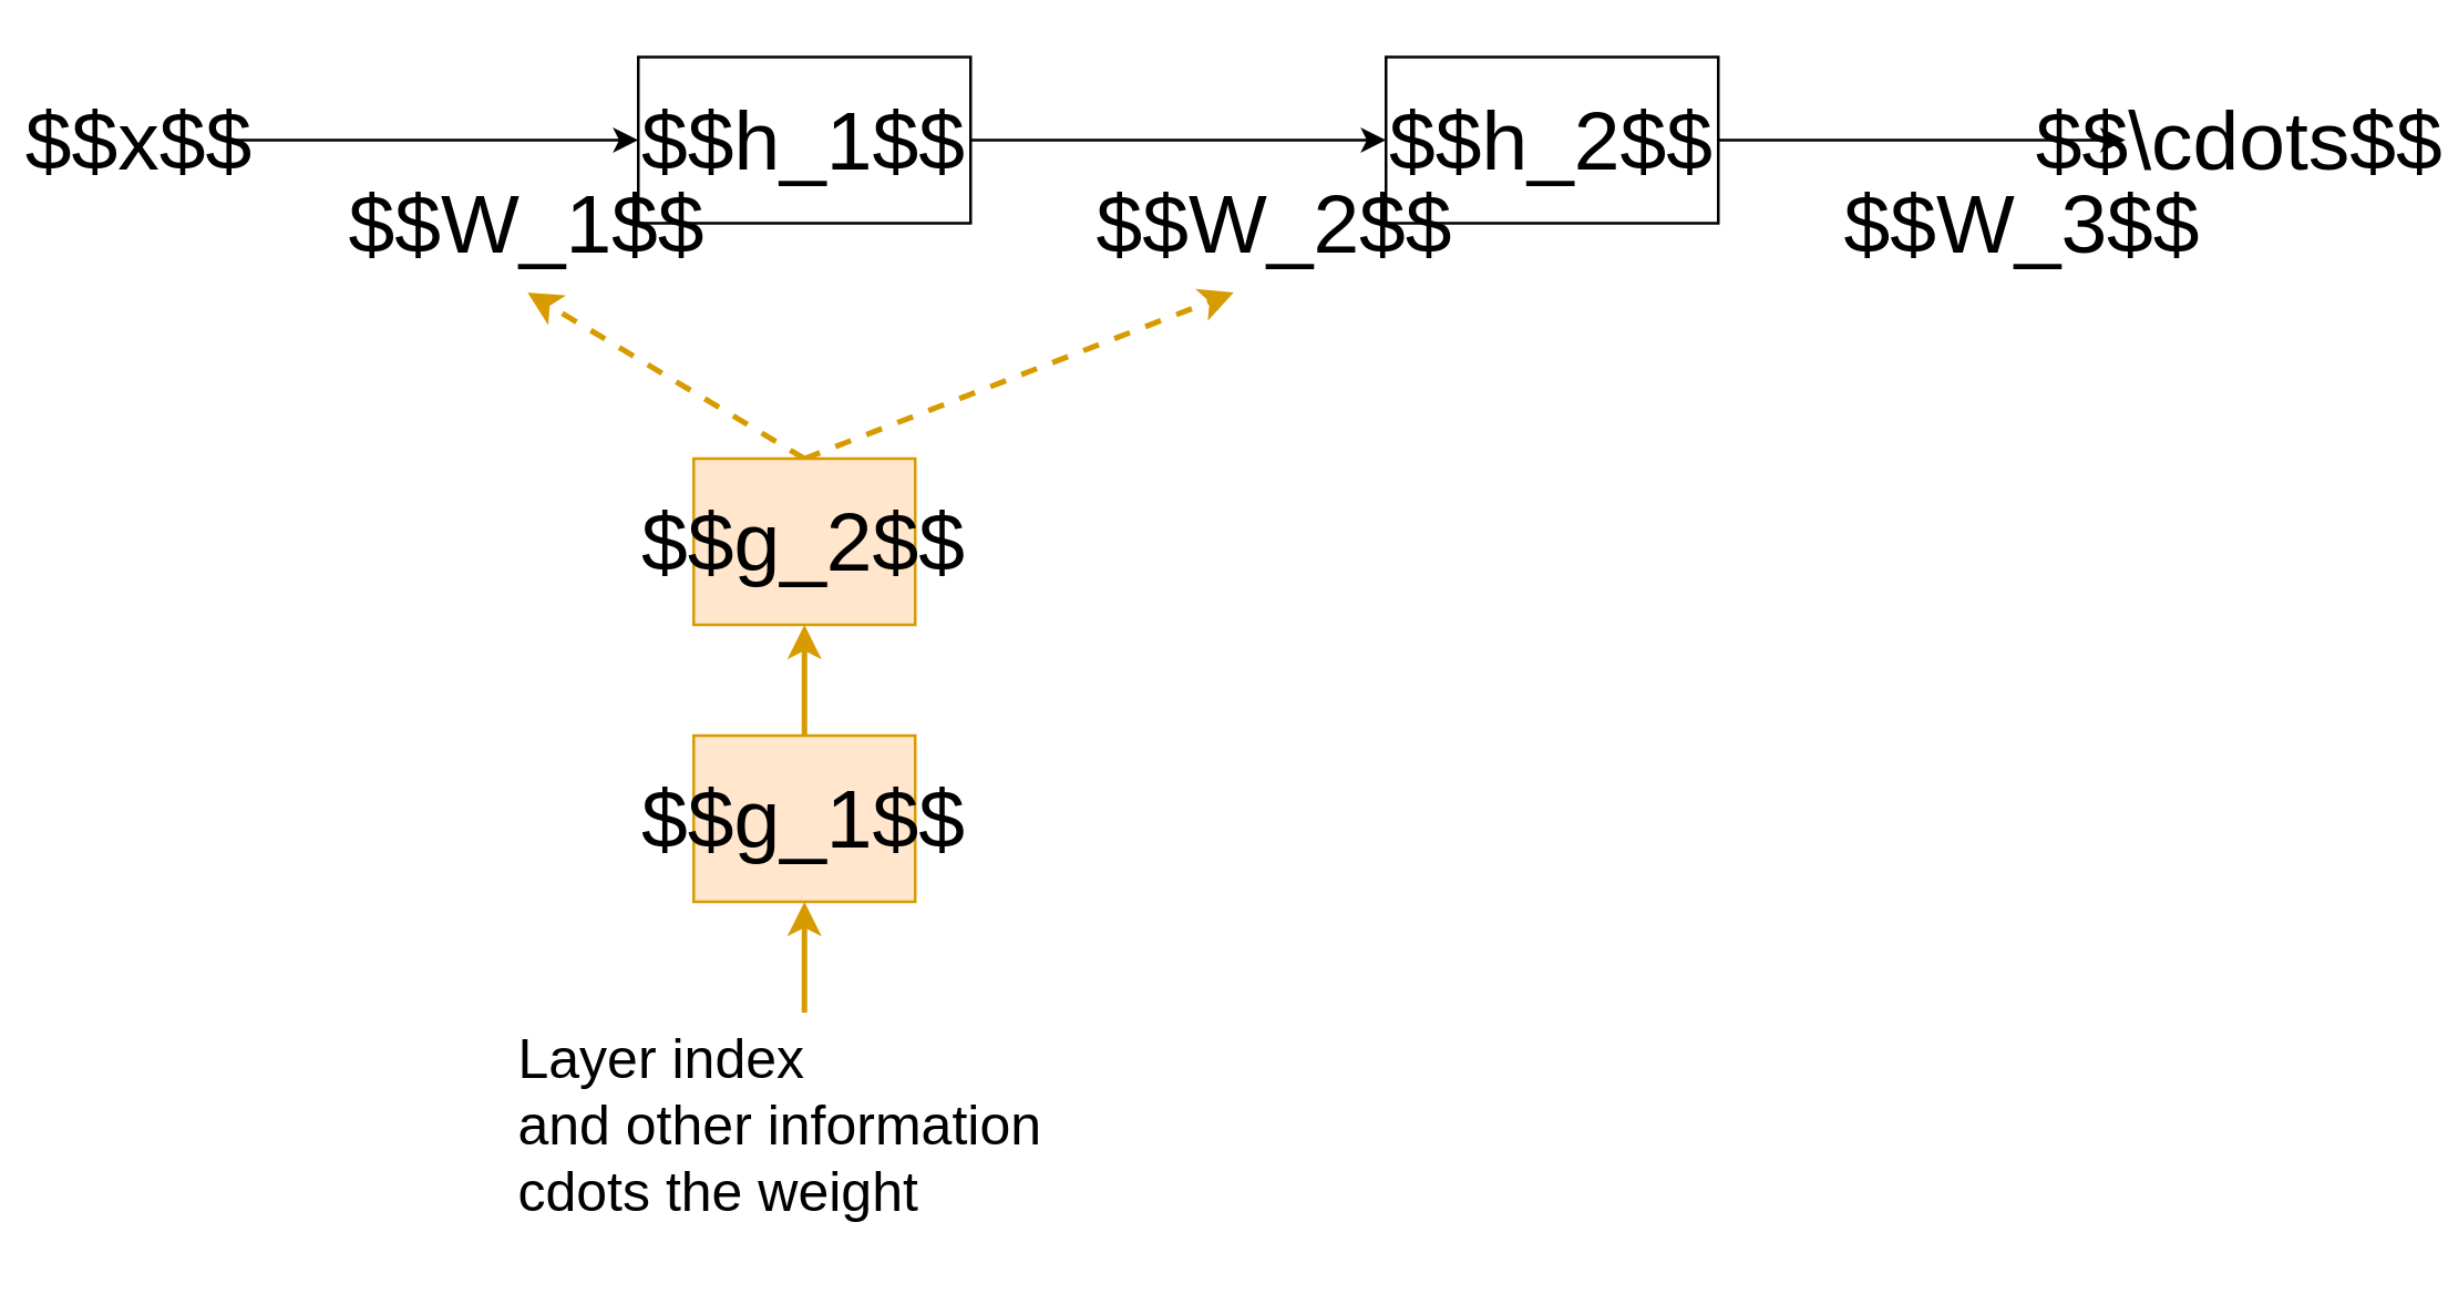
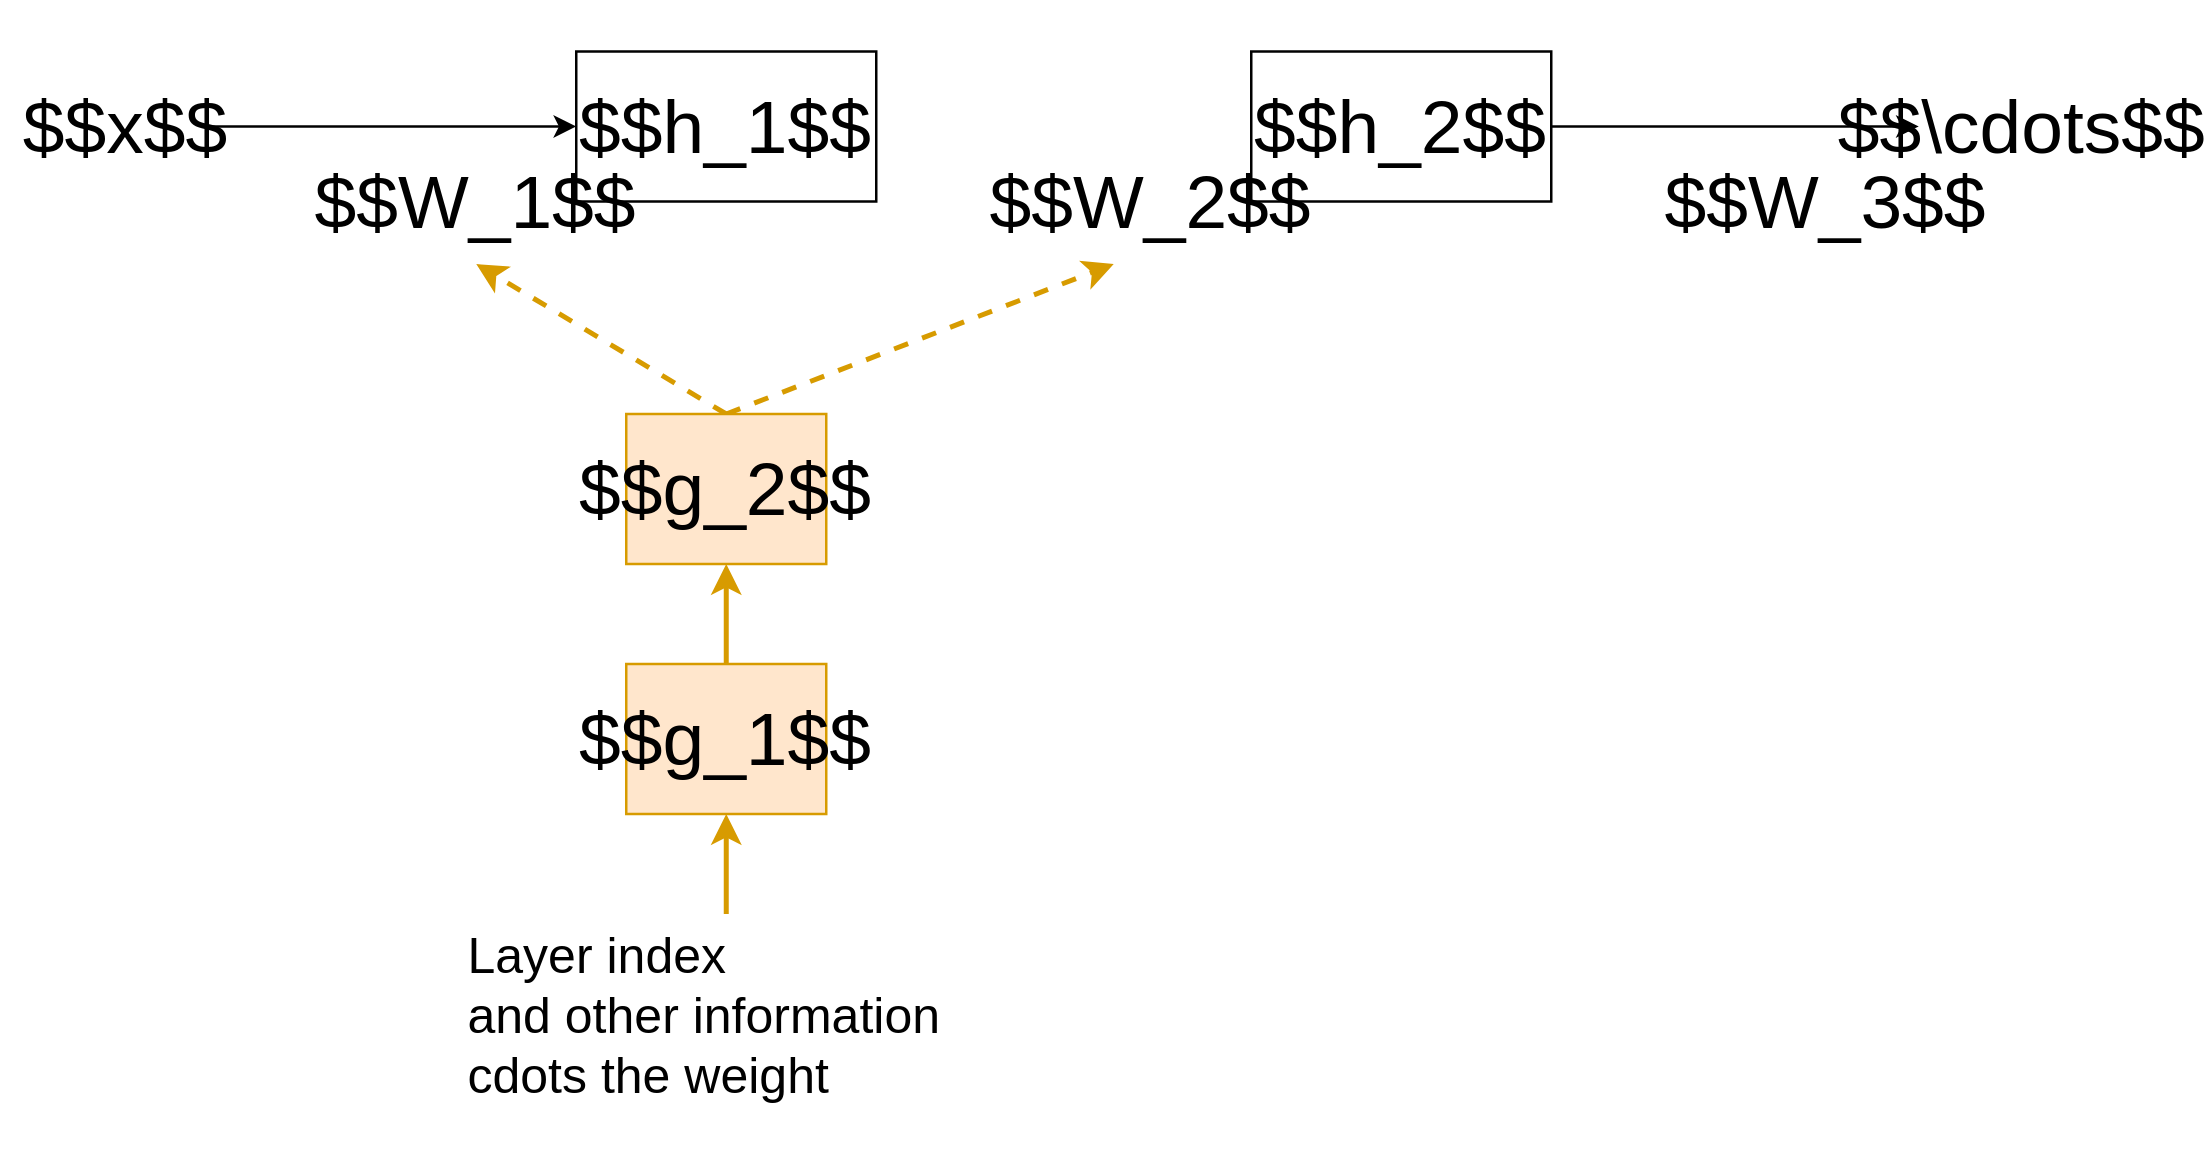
- <mxCell id="4" style="edgeStyle=orthogonalEdgeStyle;rounded=0;orthogonalLoop=1;jettySize=auto;html=1;exitX=1;exitY=0.5;exitDx=0;exitDy=0;entryX=0;entryY=0.5;entryDx=0;entryDy=0;" edge="1" parent="1" source="5" target="7"><mxGeometry relative="1" as="geometry" /></mxCell>
